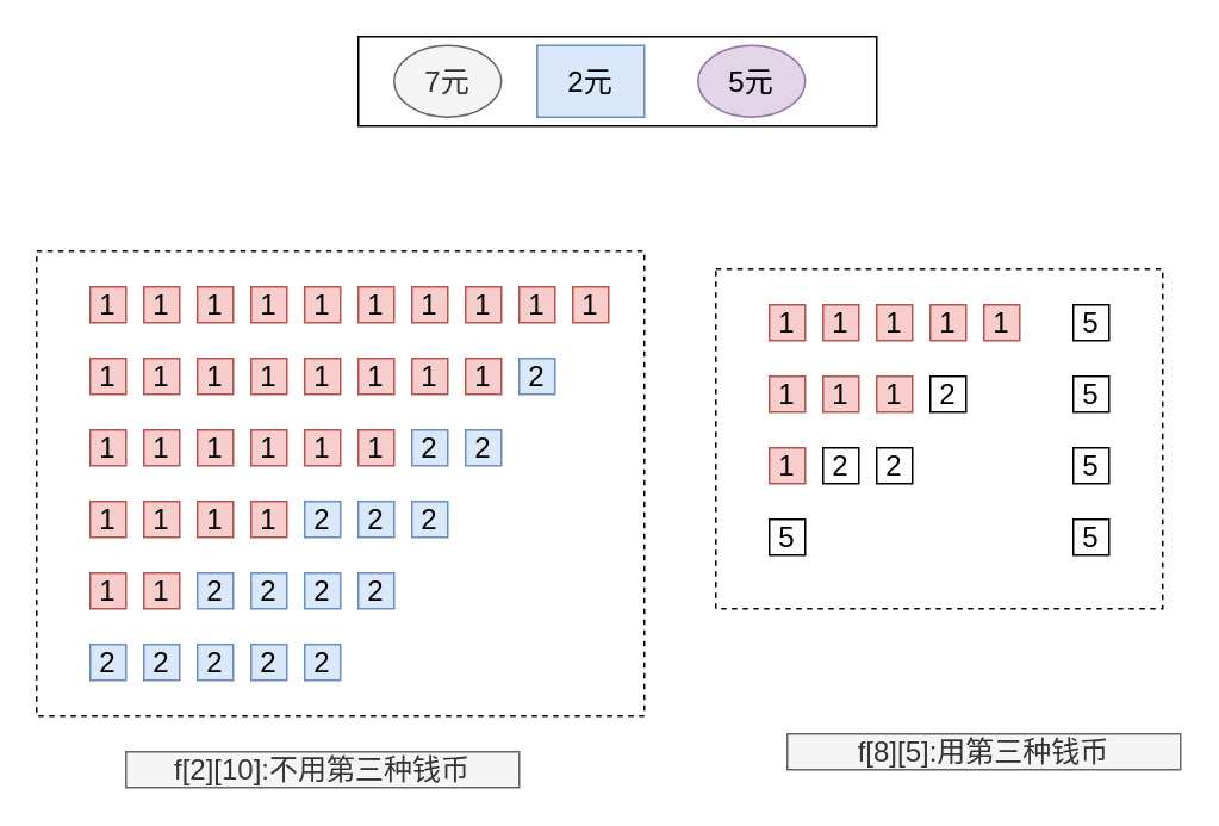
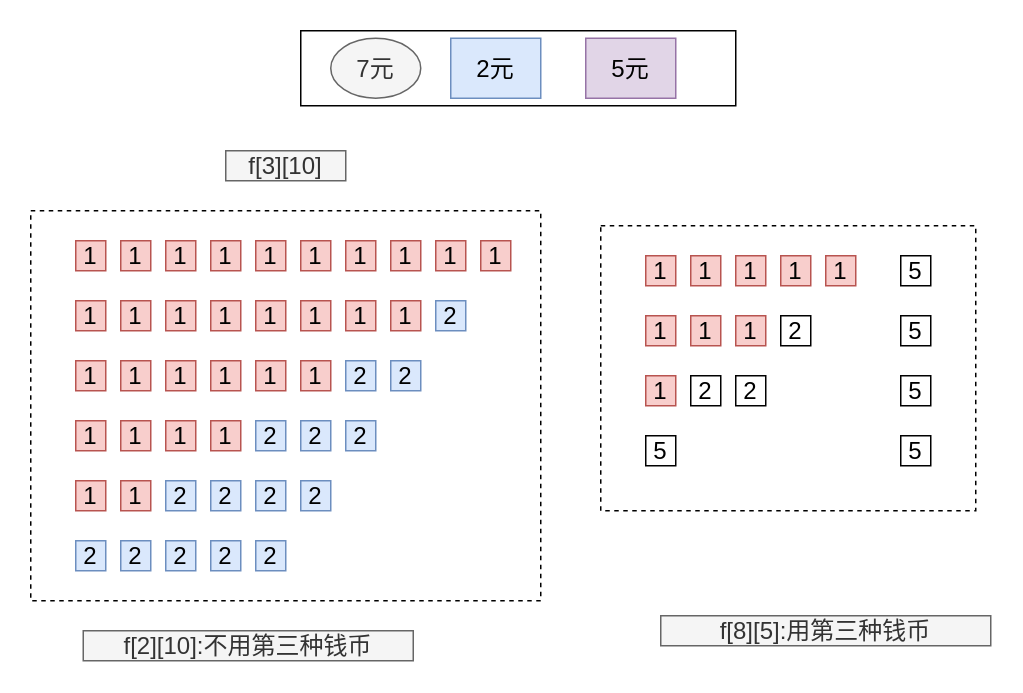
- <mxCell id="67" value="5元" style="ellipse;whiteSpace=wrap;html=1;fontSize=16;fillColor=#e1d5e7;strokeColor=#9673a6;" vertex="1" parent="1"><mxGeometry x="390" y="25" width="60" height="40" as="geometry" /></mxCell>
+ <mxCell id="67" value="5元" style="whiteSpace=wrap;html=1;fontSize=16;fillColor=#e1d5e7;strokeColor=#9673a6;rounded=0;" vertex="1" parent="1"><mxGeometry x="390" y="25" width="60" height="40" as="geometry" /></mxCell>
+ <mxCell id="68" value="f[3][10]" style="text;html=1;strokeColor=#666666;fillColor=#f5f5f5;align=center;verticalAlign=middle;whiteSpace=wrap;rounded=0;fontSize=16;fontColor=#333333;" vertex="1" parent="1"><mxGeometry x="150" y="100" width="80" height="20" as="geometry" /></mxCell>
- <mxCell id="69" value="f[2][10]:不用第三种钱币" style="text;html=1;strokeColor=#666666;fillColor=#f5f5f5;align=center;verticalAlign=middle;whiteSpace=wrap;rounded=0;fontSize=16;fontColor=#333333;" vertex="1" parent="1"><mxGeometry x="70" y="420" width="220" height="20" as="geometry" /></mxCell>
+ <mxCell id="69" value="f[2][10]:不用第三种钱币" style="text;html=1;strokeColor=#666666;fillColor=#f5f5f5;align=center;verticalAlign=middle;whiteSpace=wrap;rounded=0;fontSize=16;fontColor=#333333;" vertex="1" parent="1"><mxGeometry x="55" y="420" width="220" height="20" as="geometry" /></mxCell>
